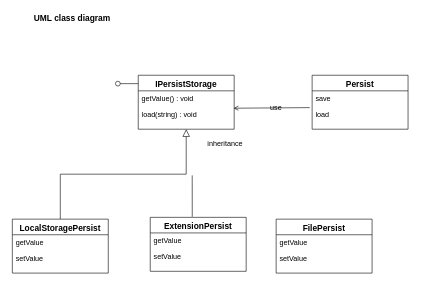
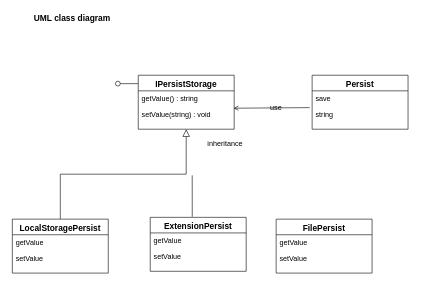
- <mxCell id="3" value="getValue() : void" style="text;align=left;verticalAlign=top;spacingLeft=4;spacingRight=4;overflow=hidden;rotatable=0;points=[[0,0.5],[1,0.5]];portConstraint=eastwest;" parent="2" vertex="1"><mxGeometry y="26" width="160" height="26" as="geometry" /></mxCell>
+ <mxCell id="3" value="getValue() : string" style="text;align=left;verticalAlign=top;spacingLeft=4;spacingRight=4;overflow=hidden;rotatable=0;points=[[0,0.5],[1,0.5]];portConstraint=eastwest;" parent="2" vertex="1"><mxGeometry y="26" width="160" height="26" as="geometry" /></mxCell>
- <mxCell id="4" value="load(string) : void" style="text;align=left;verticalAlign=top;spacingLeft=4;spacingRight=4;overflow=hidden;rotatable=0;points=[[0,0.5],[1,0.5]];portConstraint=eastwest;" parent="2" vertex="1"><mxGeometry y="52" width="160" height="26" as="geometry" /></mxCell>
+ <mxCell id="4" value="setValue(string) : void" style="text;align=left;verticalAlign=top;spacingLeft=4;spacingRight=4;overflow=hidden;rotatable=0;points=[[0,0.5],[1,0.5]];portConstraint=eastwest;" parent="2" vertex="1"><mxGeometry y="52" width="160" height="26" as="geometry" /></mxCell>
- <mxCell id="19" value="load" style="text;align=left;verticalAlign=top;spacingLeft=4;spacingRight=4;overflow=hidden;rotatable=0;points=[[0,0.5],[1,0.5]];portConstraint=eastwest;" parent="17" vertex="1"><mxGeometry y="52" width="160" height="26" as="geometry" /></mxCell>
+ <mxCell id="19" value="string" style="text;align=left;verticalAlign=top;spacingLeft=4;spacingRight=4;overflow=hidden;rotatable=0;points=[[0,0.5],[1,0.5]];portConstraint=eastwest;" parent="17" vertex="1"><mxGeometry y="52" width="160" height="26" as="geometry" /></mxCell>
